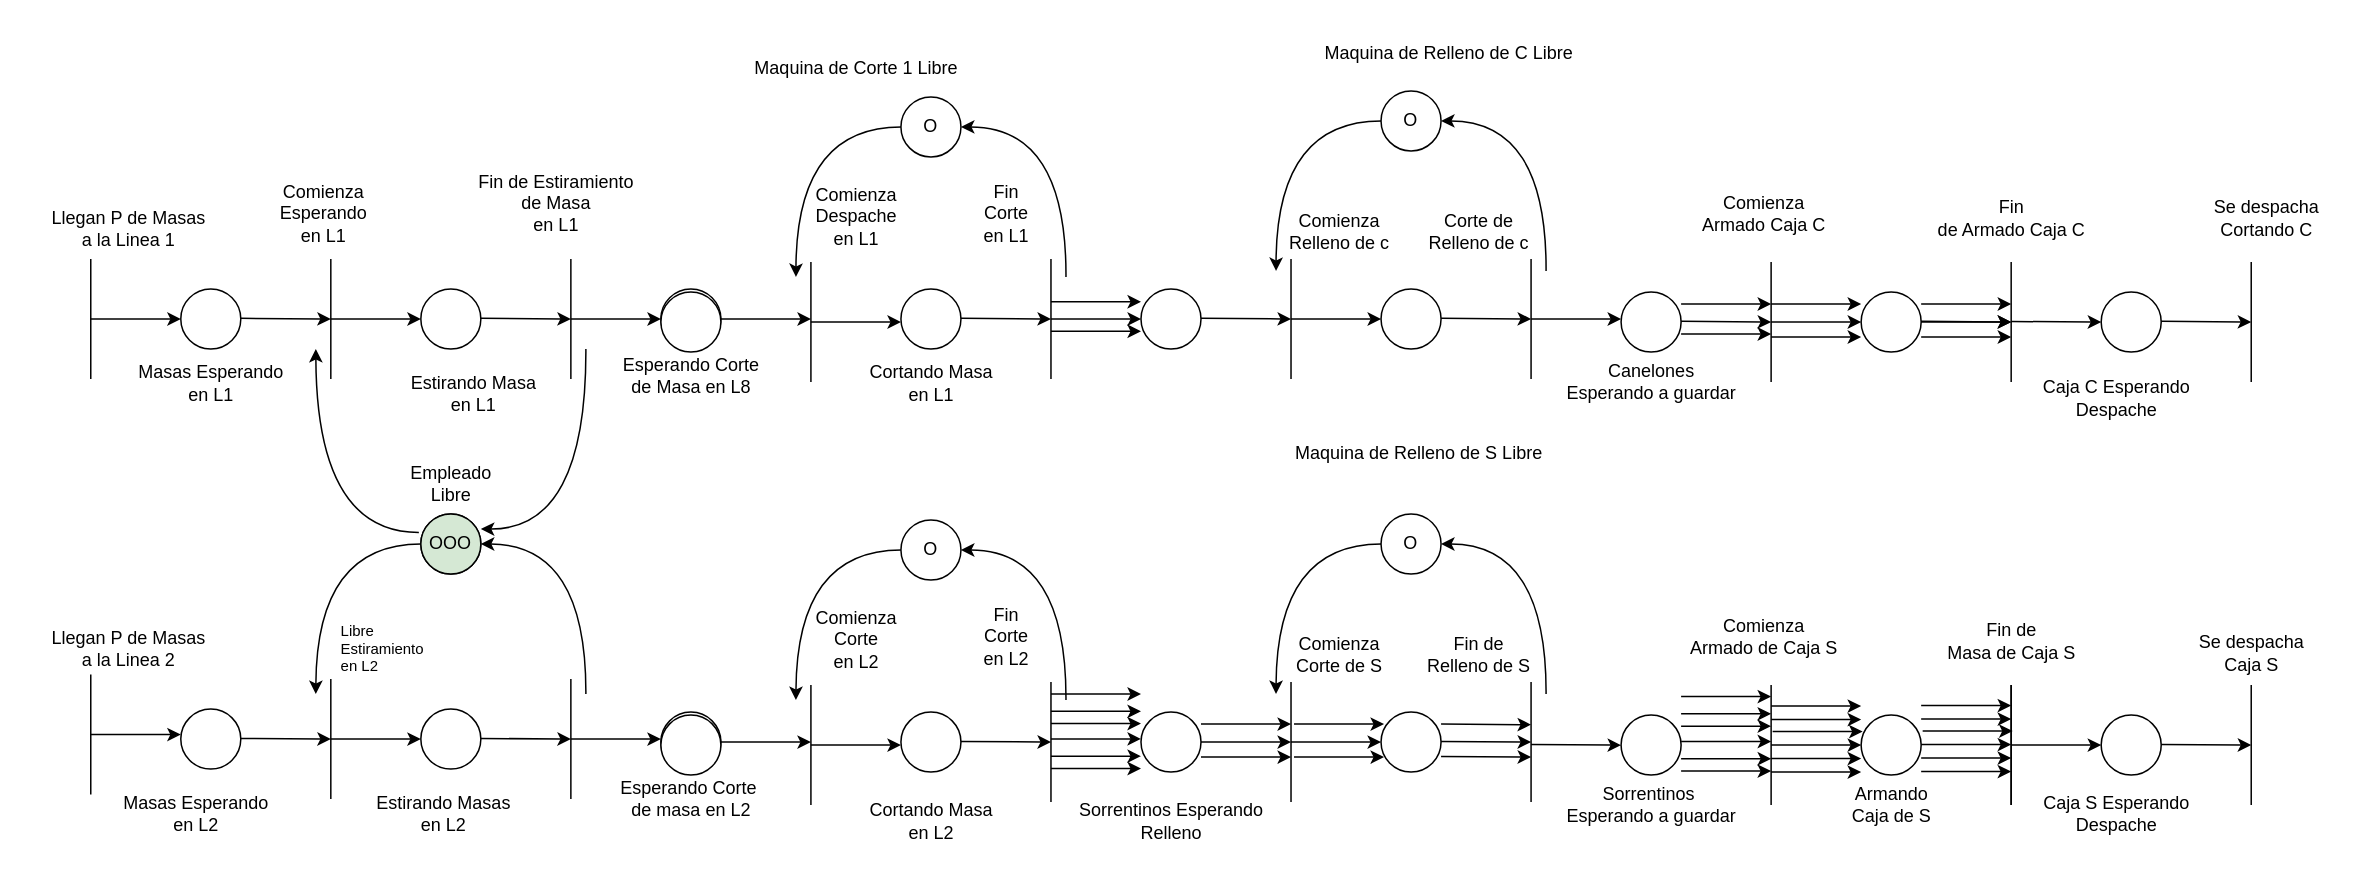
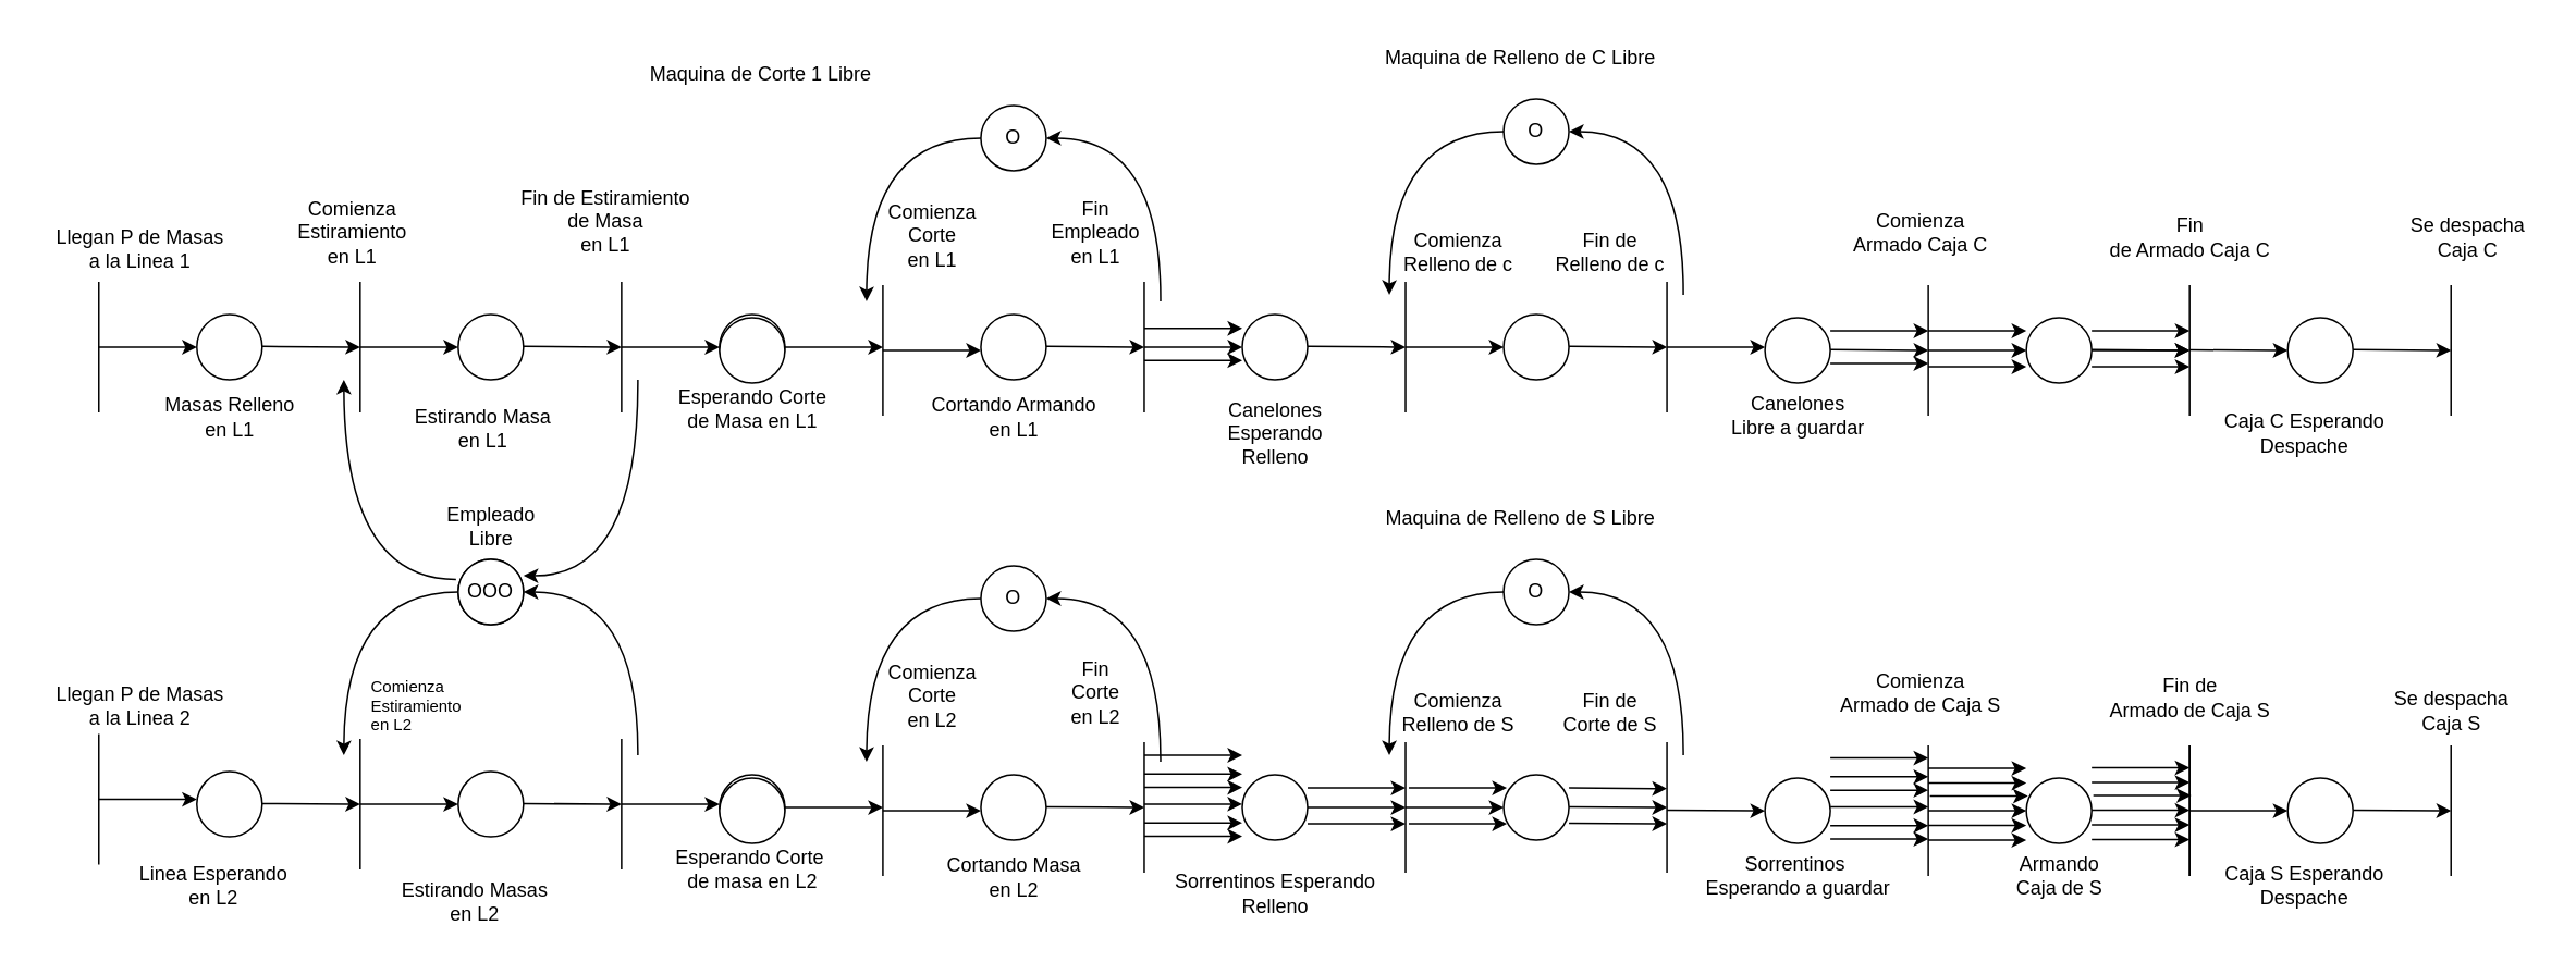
- <mxCell id="71" value="Maquina de Relleno de C Libre" style="text;html=1;align=center;verticalAlign=middle;resizable=0;points=[];autosize=1;strokeColor=none;fillColor=none;" parent="1" vertex="1"><mxGeometry x="870" y="20" width="190" height="30" as="geometry" /></mxCell>
+ <mxCell id="71" value="Maquina de Relleno de C Libre" style="text;html=1;align=center;verticalAlign=middle;resizable=0;points=[];autosize=1;strokeColor=none;fillColor=none;" parent="1" vertex="1"><mxGeometry x="835" y="20" width="190" height="30" as="geometry" /></mxCell>
- <mxCell id="54" value="Maquina de Corte 1 Libre" style="text;html=1;align=center;verticalAlign=middle;resizable=0;points=[];autosize=1;strokeColor=none;fillColor=none;" parent="1" vertex="1"><mxGeometry x="490" y="30" width="160" height="30" as="geometry" /></mxCell>
+ <mxCell id="54" value="Maquina de Corte 1 Libre" style="text;html=1;align=center;verticalAlign=middle;resizable=0;points=[];autosize=1;strokeColor=none;fillColor=none;" parent="1" vertex="1"><mxGeometry x="385" y="30" width="160" height="30" as="geometry" /></mxCell>
- <mxCell id="35" value="Comienza&lt;div&gt;Esperando&lt;/div&gt;&lt;div&gt;en L1&lt;/div&gt;" style="text;html=1;align=center;verticalAlign=middle;resizable=0;points=[];autosize=1;strokeColor=none;fillColor=none;" parent="1" vertex="1"><mxGeometry x="170" y="112" width="90" height="60" as="geometry" /></mxCell>
+ <mxCell id="35" value="Comienza&lt;div&gt;Estiramiento&lt;/div&gt;&lt;div&gt;en L1&lt;/div&gt;" style="text;html=1;align=center;verticalAlign=middle;resizable=0;points=[];autosize=1;strokeColor=none;fillColor=none;" parent="1" vertex="1"><mxGeometry x="170" y="112" width="90" height="60" as="geometry" /></mxCell>
- <mxCell id="50" value="&lt;div&gt;Fin&lt;/div&gt;&lt;div&gt;Corte&lt;/div&gt;&lt;div&gt;en L1&lt;/div&gt;" style="text;html=1;align=center;verticalAlign=middle;resizable=0;points=[];autosize=1;strokeColor=none;fillColor=none;" parent="1" vertex="1"><mxGeometry x="645" y="112" width="50" height="60" as="geometry" /></mxCell>
+ <mxCell id="50" value="&lt;div&gt;Fin&lt;/div&gt;&lt;div&gt;Empleado&lt;/div&gt;&lt;div&gt;en L1&lt;/div&gt;" style="text;html=1;align=center;verticalAlign=middle;resizable=0;points=[];autosize=1;strokeColor=none;fillColor=none;" parent="1" vertex="1"><mxGeometry x="645" y="112" width="50" height="60" as="geometry" /></mxCell>
- <mxCell id="48" value="Comienza&lt;div&gt;Despache&lt;/div&gt;&lt;div&gt;en L1&lt;/div&gt;" style="text;html=1;align=center;verticalAlign=middle;resizable=0;points=[];autosize=1;strokeColor=none;fillColor=none;" parent="1" vertex="1"><mxGeometry x="530" y="113.5" width="80" height="60" as="geometry" /></mxCell>
+ <mxCell id="48" value="Comienza&lt;div&gt;Corte&lt;/div&gt;&lt;div&gt;en L1&lt;/div&gt;" style="text;html=1;align=center;verticalAlign=middle;resizable=0;points=[];autosize=1;strokeColor=none;fillColor=none;" parent="1" vertex="1"><mxGeometry x="530" y="113.5" width="80" height="60" as="geometry" /></mxCell>
- <mxCell id="160" value="Se despacha&lt;div&gt;Cortando C&lt;/div&gt;" style="text;html=1;align=center;verticalAlign=middle;resizable=0;points=[];autosize=1;strokeColor=none;fillColor=none;" parent="1" vertex="1"><mxGeometry x="1465" y="125" width="90" height="40" as="geometry" /></mxCell>
+ <mxCell id="160" value="Se despacha&lt;div&gt;Caja C&lt;/div&gt;" style="text;html=1;align=center;verticalAlign=middle;resizable=0;points=[];autosize=1;strokeColor=none;fillColor=none;" parent="1" vertex="1"><mxGeometry x="1465" y="125" width="90" height="40" as="geometry" /></mxCell>
- <mxCell id="70" value="&lt;div&gt;Corte de&lt;/div&gt;&lt;div&gt;Relleno de c&lt;/div&gt;" style="text;html=1;align=center;verticalAlign=middle;resizable=0;points=[];autosize=1;strokeColor=none;fillColor=none;" parent="1" vertex="1"><mxGeometry x="940" y="133.5" width="90" height="40" as="geometry" /></mxCell>
+ <mxCell id="70" value="&lt;div&gt;Fin de&lt;/div&gt;&lt;div&gt;Relleno de c&lt;/div&gt;" style="text;html=1;align=center;verticalAlign=middle;resizable=0;points=[];autosize=1;strokeColor=none;fillColor=none;" parent="1" vertex="1"><mxGeometry x="940" y="133.5" width="90" height="40" as="geometry" /></mxCell>
- <mxCell id="40" value="Esperando Corte&lt;div&gt;de Masa en L8&lt;/div&gt;" style="text;html=1;align=center;verticalAlign=middle;resizable=0;points=[];autosize=1;strokeColor=none;fillColor=none;" parent="1" vertex="1"><mxGeometry x="405" y="230" width="110" height="40" as="geometry" /></mxCell>
+ <mxCell id="40" value="Esperando Corte&lt;div&gt;de Masa en L1&lt;/div&gt;" style="text;html=1;align=center;verticalAlign=middle;resizable=0;points=[];autosize=1;strokeColor=none;fillColor=none;" parent="1" vertex="1"><mxGeometry x="405" y="230" width="110" height="40" as="geometry" /></mxCell>
- <mxCell id="76" value="Canelones&lt;div&gt;Esperando a guardar&lt;/div&gt;" style="text;html=1;align=center;verticalAlign=middle;resizable=0;points=[];autosize=1;strokeColor=none;fillColor=none;" parent="1" vertex="1"><mxGeometry x="1030" y="234" width="140" height="40" as="geometry" /></mxCell>
+ <mxCell id="76" value="Canelones&lt;div&gt;Libre a guardar&lt;/div&gt;" style="text;html=1;align=center;verticalAlign=middle;resizable=0;points=[];autosize=1;strokeColor=none;fillColor=none;" parent="1" vertex="1"><mxGeometry x="1030" y="234" width="140" height="40" as="geometry" /></mxCell>
- <mxCell id="16" value="Masas Esperando&lt;div&gt;en L1&lt;/div&gt;" style="text;html=1;align=center;verticalAlign=middle;resizable=0;points=[];autosize=1;strokeColor=none;fillColor=none;" parent="1" vertex="1"><mxGeometry x="80" y="235" width="120" height="40" as="geometry" /></mxCell>
+ <mxCell id="16" value="Masas Relleno&lt;div&gt;en L1&lt;/div&gt;" style="text;html=1;align=center;verticalAlign=middle;resizable=0;points=[];autosize=1;strokeColor=none;fillColor=none;" parent="1" vertex="1"><mxGeometry x="80" y="235" width="120" height="40" as="geometry" /></mxCell>
- <mxCell id="49" value="Cortando Masa&lt;div&gt;en L1&lt;/div&gt;" style="text;html=1;align=center;verticalAlign=middle;resizable=0;points=[];autosize=1;strokeColor=none;fillColor=none;" parent="1" vertex="1"><mxGeometry x="565" y="235" width="110" height="40" as="geometry" /></mxCell>
+ <mxCell id="49" value="Cortando Armando&lt;div&gt;en L1&lt;/div&gt;" style="text;html=1;align=center;verticalAlign=middle;resizable=0;points=[];autosize=1;strokeColor=none;fillColor=none;" parent="1" vertex="1"><mxGeometry x="565" y="235" width="110" height="40" as="geometry" /></mxCell>
- <mxCell id="26" value="Estirando Masa&lt;div&gt;en L1&lt;/div&gt;" style="text;html=1;align=center;verticalAlign=middle;resizable=0;points=[];autosize=1;strokeColor=none;fillColor=none;" parent="1" vertex="1"><mxGeometry x="260" y="242" width="110" height="40" as="geometry" /></mxCell>
+ <mxCell id="26" value="Estirando Masa&lt;div&gt;en L1&lt;/div&gt;" style="text;html=1;align=center;verticalAlign=middle;resizable=0;points=[];autosize=1;strokeColor=none;fillColor=none;" parent="1" vertex="1"><mxGeometry x="240" y="242" width="110" height="40" as="geometry" /></mxCell>
+ <mxCell id="61" value="Canelones&lt;div&gt;Esperando&lt;/div&gt;&lt;div&gt;Relleno&lt;/div&gt;" style="text;html=1;align=center;verticalAlign=middle;resizable=0;points=[];autosize=1;strokeColor=none;fillColor=none;" parent="1" vertex="1"><mxGeometry x="740" y="235" width="80" height="60" as="geometry" /></mxCell>
- <mxCell id="114" value="Maquina de Relleno de S Libre" style="text;html=1;align=center;verticalAlign=middle;resizable=0;points=[];autosize=1;strokeColor=none;fillColor=none;" parent="1" vertex="1"><mxGeometry x="850" y="287" width="190" height="30" as="geometry" /></mxCell>
+ <mxCell id="114" value="Maquina de Relleno de S Libre" style="text;html=1;align=center;verticalAlign=middle;resizable=0;points=[];autosize=1;strokeColor=none;fillColor=none;" parent="1" vertex="1"><mxGeometry x="835" y="302" width="190" height="30" as="geometry" /></mxCell>
- <mxCell id="34" value="OOO" style="ellipse;whiteSpace=wrap;html=1;aspect=fixed;fillColor=#d5e8d4;" parent="1" vertex="1"><mxGeometry x="280" y="342" width="40" height="40" as="geometry" /></mxCell>
+ <mxCell id="34" value="OOO" style="ellipse;whiteSpace=wrap;html=1;aspect=fixed;" parent="1" vertex="1"><mxGeometry x="280" y="342" width="40" height="40" as="geometry" /></mxCell>
- <mxCell id="123" value="Fin de&lt;div&gt;Masa de Caja S&lt;/div&gt;" style="text;html=1;align=center;verticalAlign=middle;resizable=0;points=[];autosize=1;strokeColor=none;fillColor=none;" parent="1" vertex="1"><mxGeometry x="1280" y="407" width="120" height="40" as="geometry" /></mxCell>
+ <mxCell id="123" value="Fin de&lt;div&gt;Armado de Caja S&lt;/div&gt;" style="text;html=1;align=center;verticalAlign=middle;resizable=0;points=[];autosize=1;strokeColor=none;fillColor=none;" parent="1" vertex="1"><mxGeometry x="1280" y="407" width="120" height="40" as="geometry" /></mxCell>
- <mxCell id="36" value="&lt;h5&gt;&lt;span style=&quot;font-weight: normal;&quot;&gt;Libre&lt;br&gt;Estiramiento&lt;br&gt;en L2&lt;/span&gt;&lt;/h5&gt;" style="text;html=1;align=left;verticalAlign=middle;resizable=0;points=[];autosize=1;strokeColor=none;fillColor=none;" parent="1" vertex="1"><mxGeometry x="225" y="392" width="80" height="80" as="geometry" /></mxCell>
+ <mxCell id="36" value="&lt;h5&gt;&lt;span style=&quot;font-weight: normal;&quot;&gt;Comienza&lt;br&gt;Estiramiento&lt;br&gt;en L2&lt;/span&gt;&lt;/h5&gt;" style="text;html=1;align=left;verticalAlign=middle;resizable=0;points=[];autosize=1;strokeColor=none;fillColor=none;" parent="1" vertex="1"><mxGeometry x="225" y="392" width="80" height="80" as="geometry" /></mxCell>
- <mxCell id="112" value="Comienza&lt;div&gt;Corte de S&lt;/div&gt;" style="text;html=1;align=center;verticalAlign=middle;resizable=0;points=[];autosize=1;strokeColor=none;fillColor=none;" parent="1" vertex="1"><mxGeometry x="847" y="415.5" width="90" height="40" as="geometry" /></mxCell>
+ <mxCell id="112" value="Comienza&lt;div&gt;Relleno de S&lt;/div&gt;" style="text;html=1;align=center;verticalAlign=middle;resizable=0;points=[];autosize=1;strokeColor=none;fillColor=none;" parent="1" vertex="1"><mxGeometry x="847" y="415.5" width="90" height="40" as="geometry" /></mxCell>
- <mxCell id="113" value="&lt;div&gt;Fin de&lt;/div&gt;&lt;div&gt;Relleno de S&lt;/div&gt;" style="text;html=1;align=center;verticalAlign=middle;resizable=0;points=[];autosize=1;strokeColor=none;fillColor=none;" parent="1" vertex="1"><mxGeometry x="940" y="415.5" width="90" height="40" as="geometry" /></mxCell>
+ <mxCell id="113" value="&lt;div&gt;Fin de&lt;/div&gt;&lt;div&gt;Corte de S&lt;/div&gt;" style="text;html=1;align=center;verticalAlign=middle;resizable=0;points=[];autosize=1;strokeColor=none;fillColor=none;" parent="1" vertex="1"><mxGeometry x="940" y="415.5" width="90" height="40" as="geometry" /></mxCell>
- <mxCell id="17" value="Masas Esperando&lt;div&gt;en L2&lt;/div&gt;" style="text;html=1;align=center;verticalAlign=middle;resizable=0;points=[];autosize=1;strokeColor=none;fillColor=none;" parent="1" vertex="1"><mxGeometry x="70" y="522" width="120" height="40" as="geometry" /></mxCell>
+ <mxCell id="17" value="Linea Esperando&lt;div&gt;en L2&lt;/div&gt;" style="text;html=1;align=center;verticalAlign=middle;resizable=0;points=[];autosize=1;strokeColor=none;fillColor=none;" parent="1" vertex="1"><mxGeometry x="70" y="522" width="120" height="40" as="geometry" /></mxCell>
- <mxCell id="27" value="Estirando Masas&lt;div&gt;en L2&lt;/div&gt;" style="text;html=1;align=center;verticalAlign=middle;resizable=0;points=[];autosize=1;strokeColor=none;fillColor=none;" parent="1" vertex="1"><mxGeometry x="240" y="522" width="110" height="40" as="geometry" /></mxCell>
+ <mxCell id="27" value="Estirando Masas&lt;div&gt;en L2&lt;/div&gt;" style="text;html=1;align=center;verticalAlign=middle;resizable=0;points=[];autosize=1;strokeColor=none;fillColor=none;" parent="1" vertex="1"><mxGeometry x="235" y="532" width="110" height="40" as="geometry" /></mxCell>
- <mxCell id="94" value="Cortando Masa&lt;div&gt;en L2&lt;/div&gt;" style="text;html=1;align=center;verticalAlign=middle;resizable=0;points=[];autosize=1;strokeColor=none;fillColor=none;" parent="1" vertex="1"><mxGeometry x="565" y="527" width="110" height="40" as="geometry" /></mxCell>
+ <mxCell id="94" value="Cortando Masa&lt;div&gt;en L2&lt;/div&gt;" style="text;html=1;align=center;verticalAlign=middle;resizable=0;points=[];autosize=1;strokeColor=none;fillColor=none;" parent="1" vertex="1"><mxGeometry x="565" y="517" width="110" height="40" as="geometry" /></mxCell>
